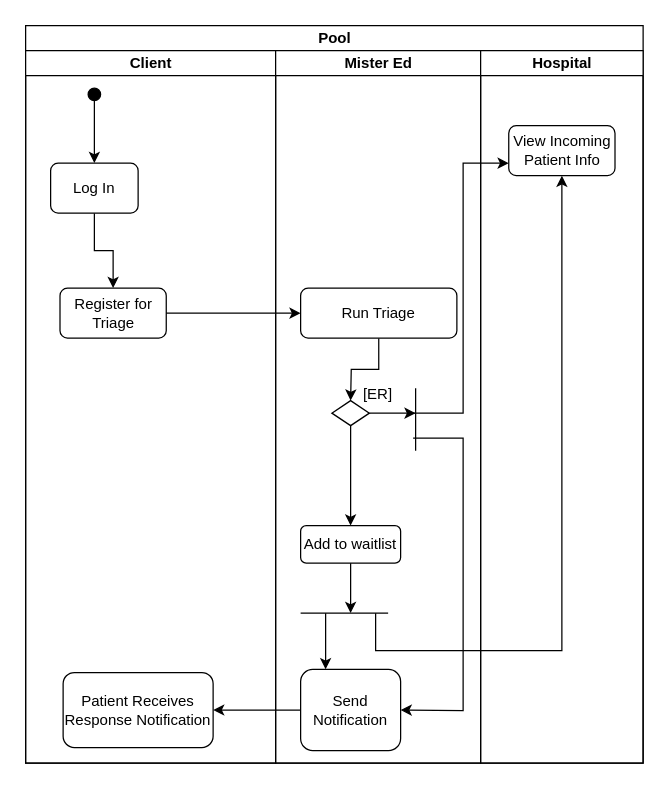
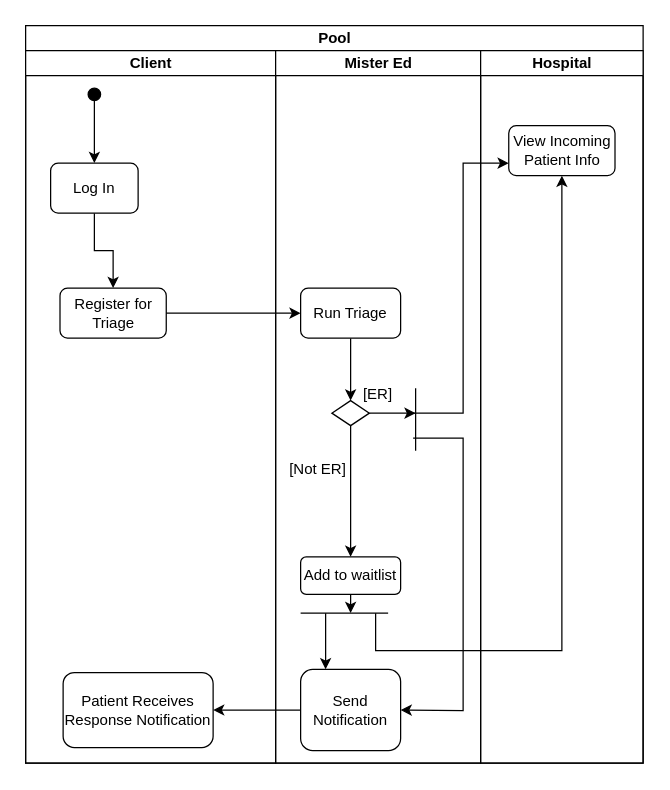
- <mxCell id="12" value="Run Triage" style="rounded=1;whiteSpace=wrap;html=1;" vertex="1" parent="10"><mxGeometry x="20.0" y="190" width="125" height="40" as="geometry" /></mxCell>
+ <mxCell id="12" value="Run Triage" style="rounded=1;whiteSpace=wrap;html=1;" vertex="1" parent="10"><mxGeometry x="20.0" y="190" width="80" height="40" as="geometry" /></mxCell>
+ <mxCell id="17" value="[Not ER]" style="text;html=1;align=center;verticalAlign=middle;whiteSpace=wrap;rounded=0;" vertex="1" parent="10"><mxGeometry x="4.0" y="320" width="60" height="30" as="geometry" /></mxCell>
- <mxCell id="13" value="Add to waitlist" style="rounded=1;whiteSpace=wrap;html=1;" vertex="1" parent="10"><mxGeometry x="20.0" y="380" width="80" height="30" as="geometry" /></mxCell>
+ <mxCell id="13" value="Add to waitlist" style="rounded=1;whiteSpace=wrap;html=1;" vertex="1" parent="10"><mxGeometry x="20.0" y="405" width="80" height="30" as="geometry" /></mxCell>
